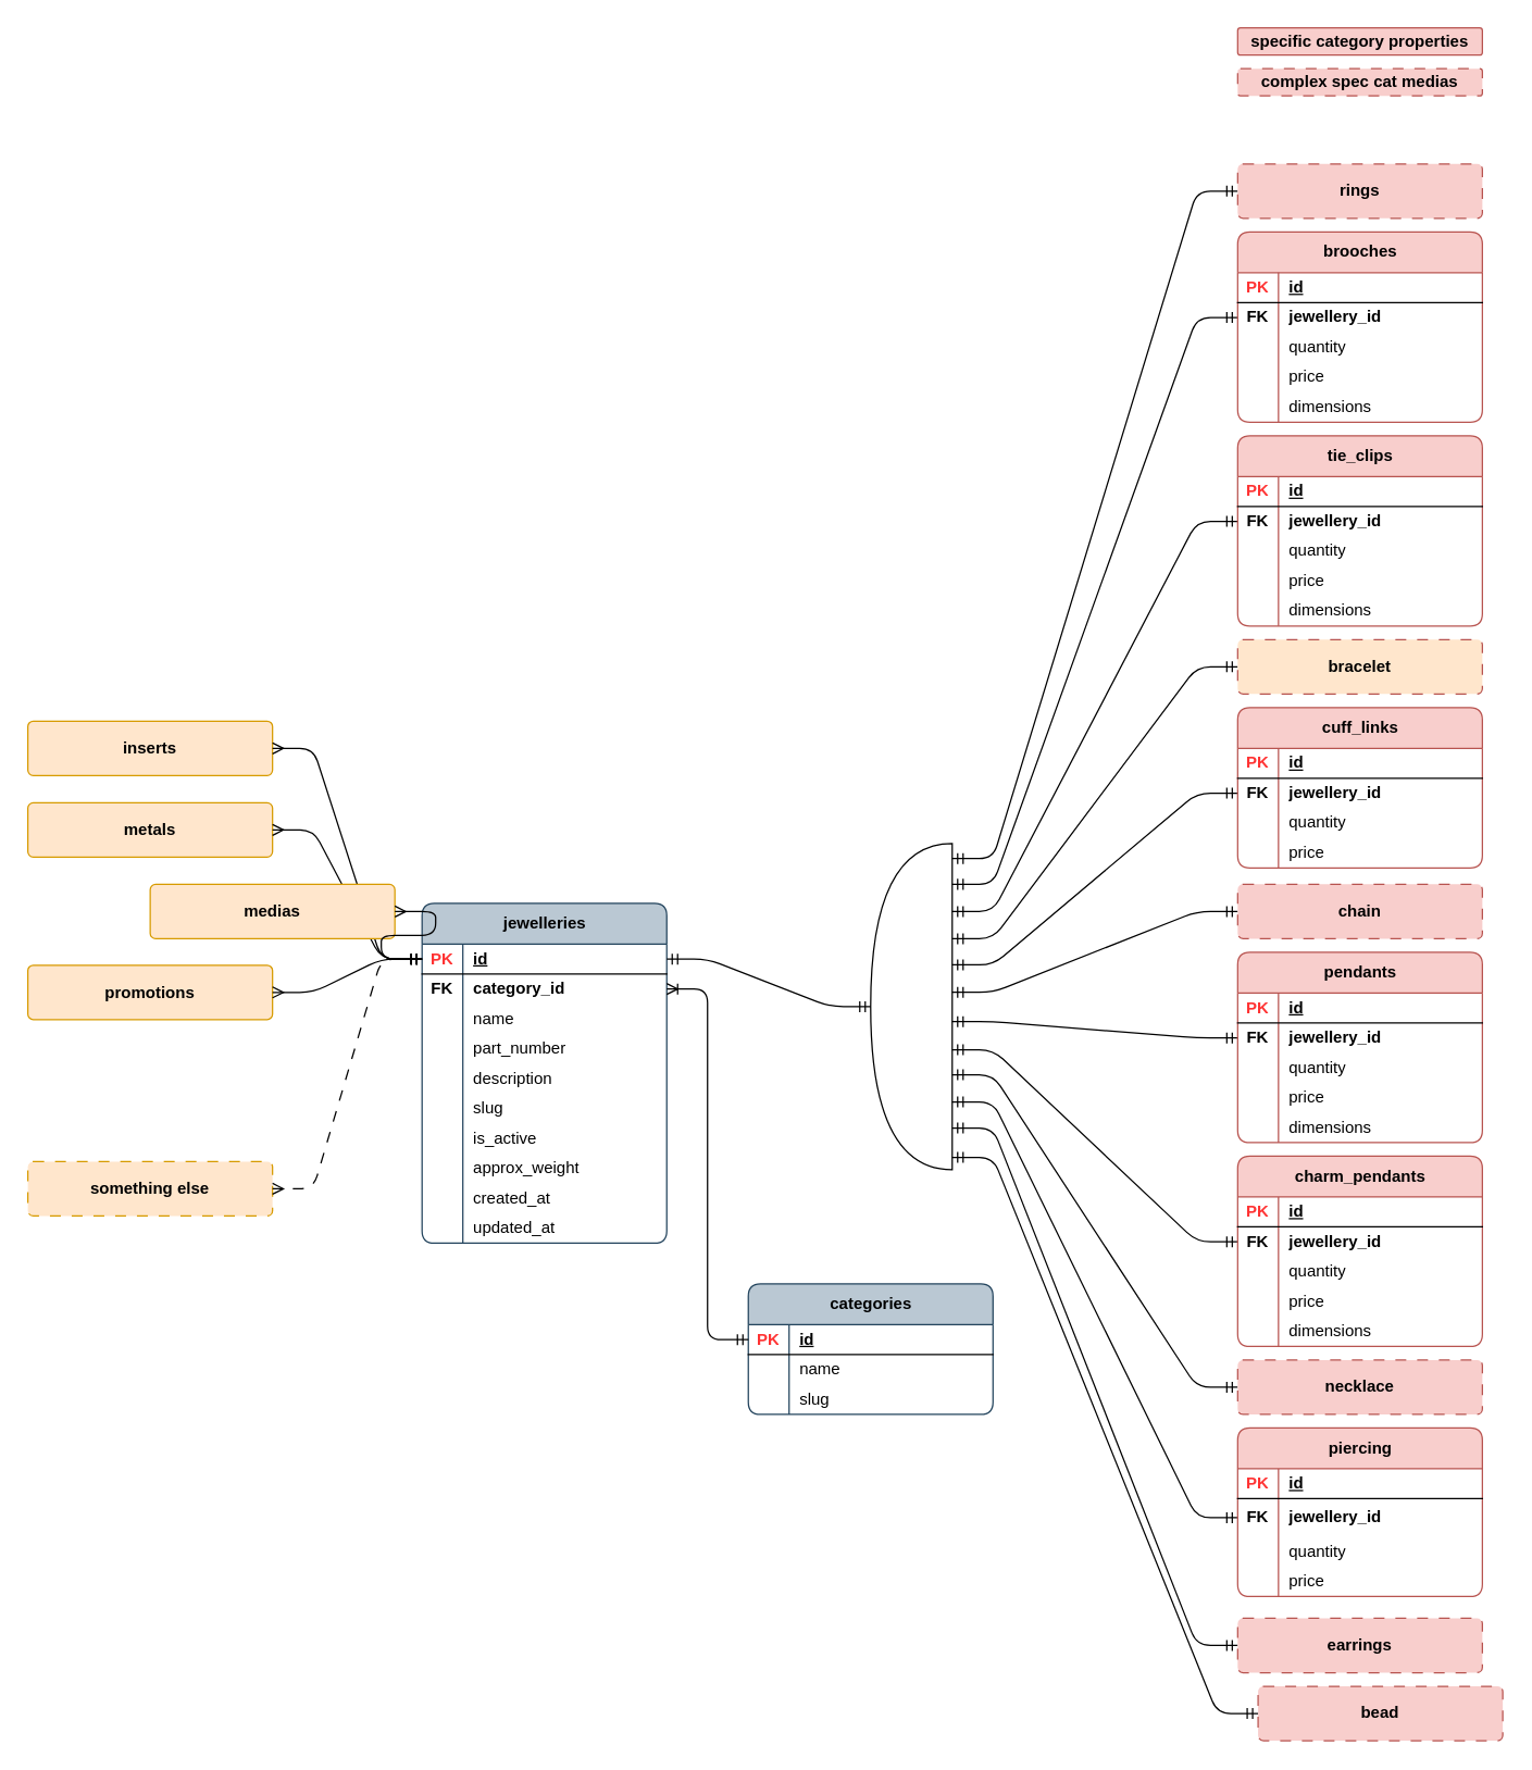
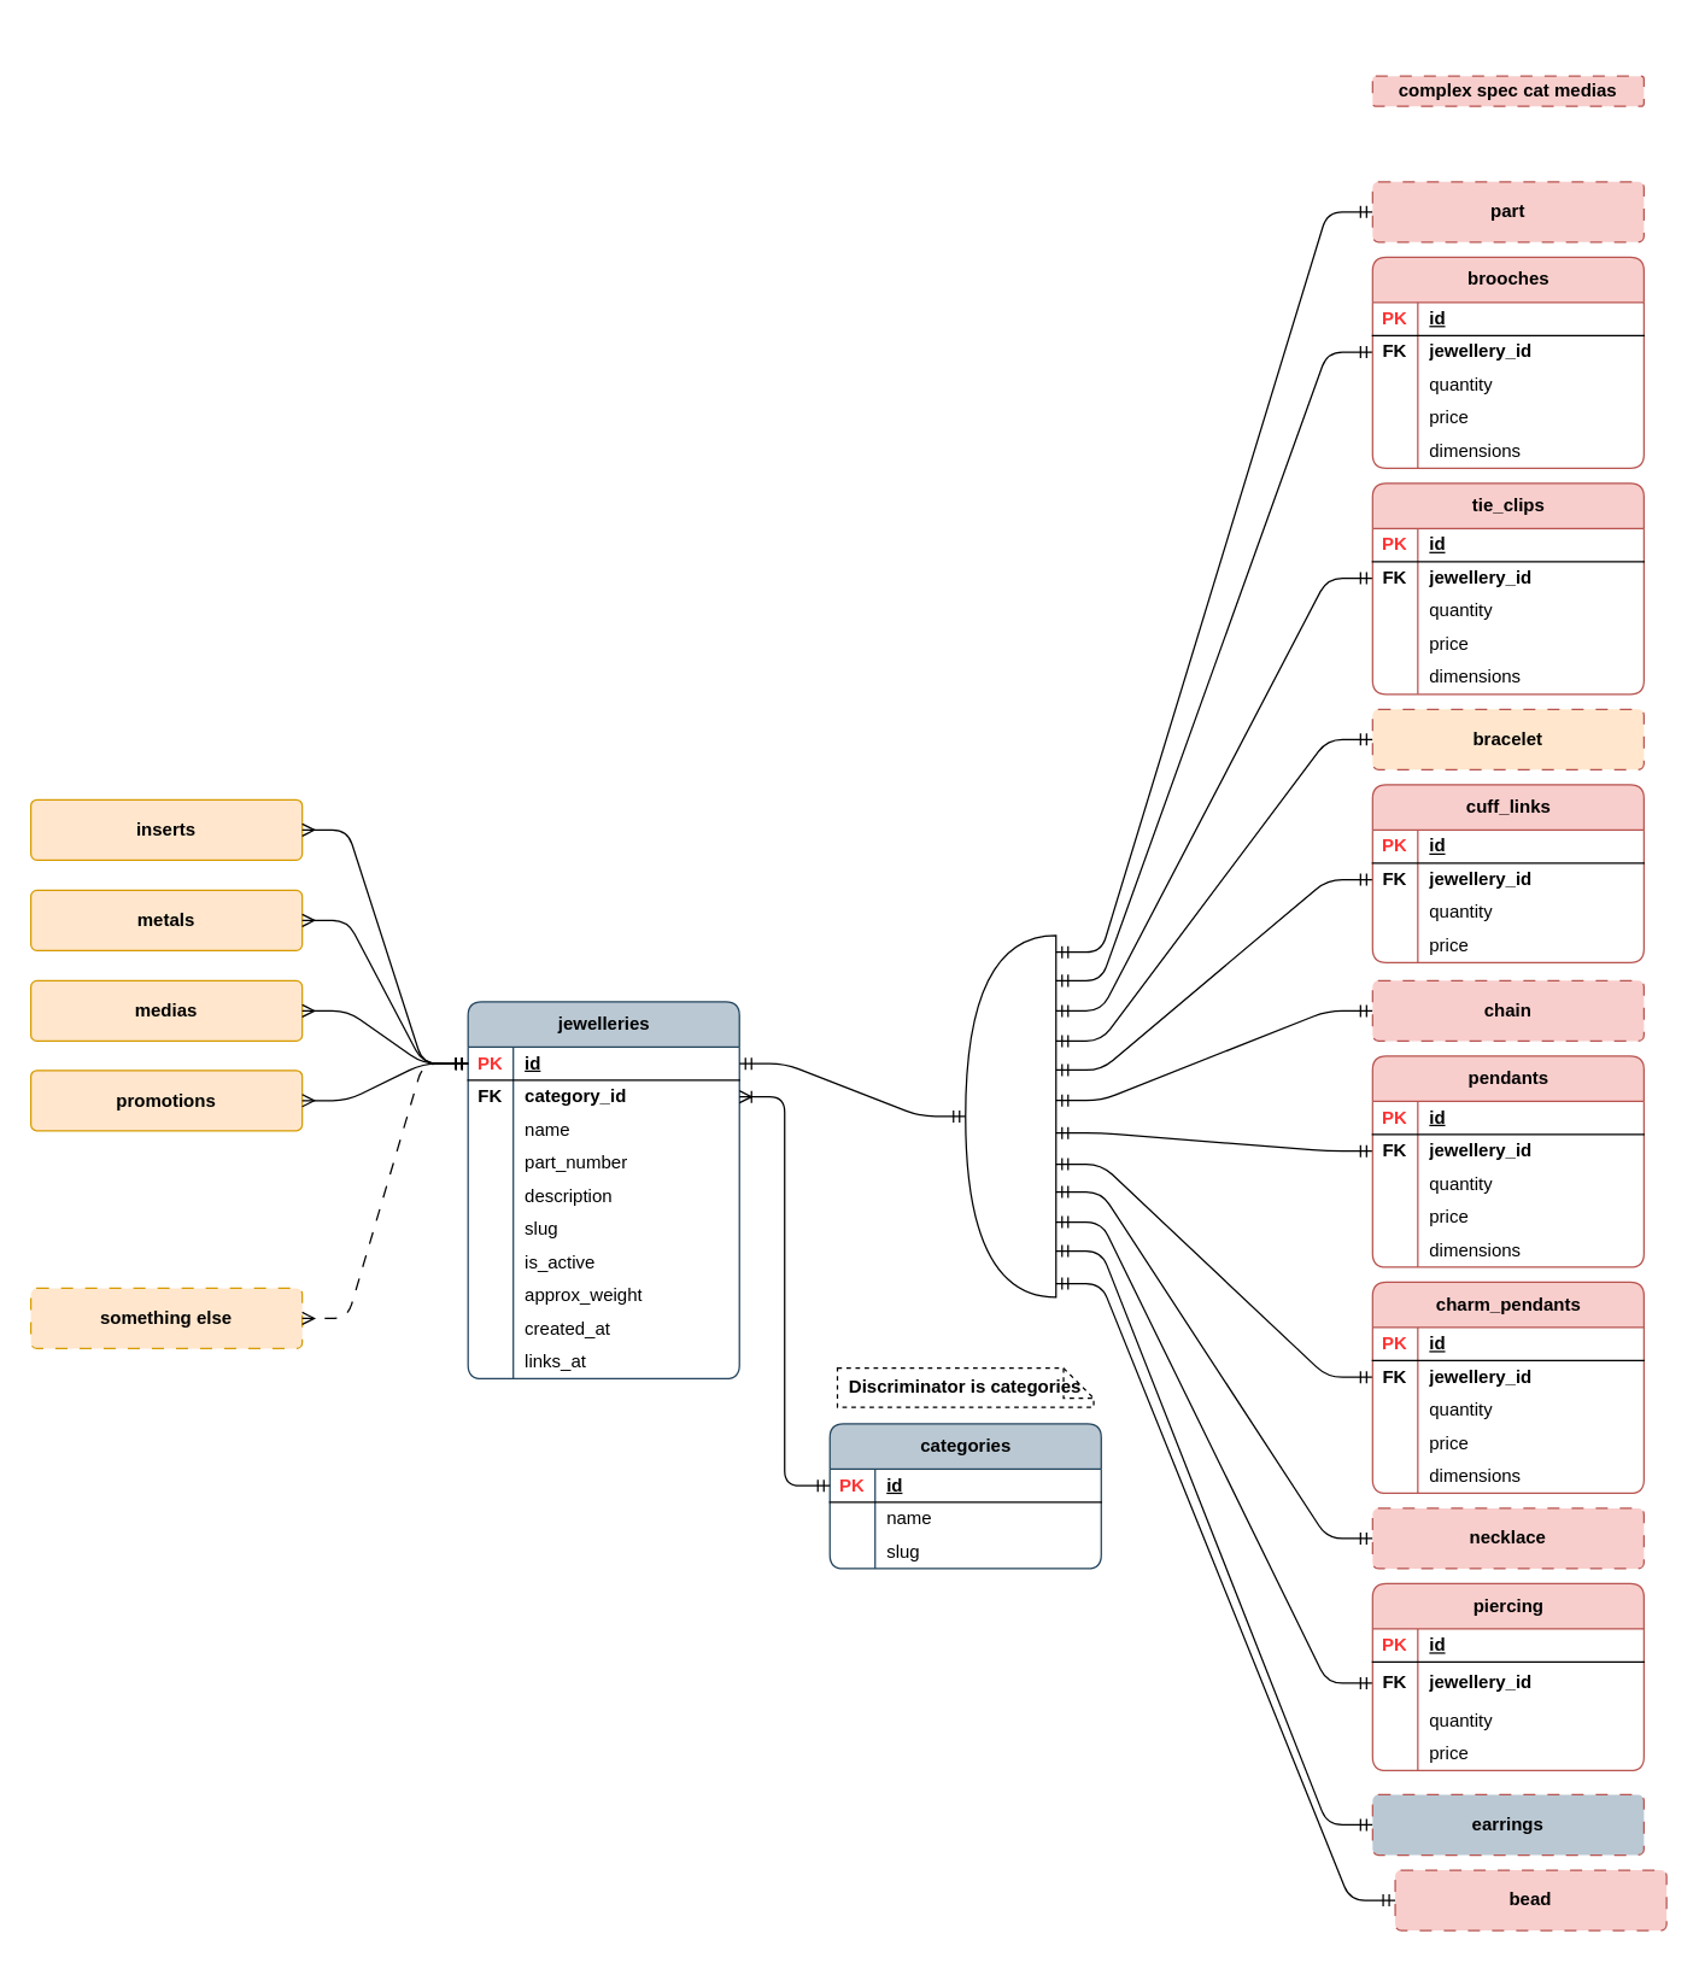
- <mxCell id="165" value="&lt;b&gt;specific category properties&lt;/b&gt;" style="rounded=1;arcSize=10;whiteSpace=wrap;html=1;align=center;fillColor=#f8cecc;strokeColor=#b85450;" parent="1" vertex="1"><mxGeometry x="910" y="20" width="180" height="20" as="geometry" /></mxCell>
- <mxCell id="74" value="&lt;b&gt;rings&lt;/b&gt;" style="rounded=1;arcSize=10;whiteSpace=wrap;html=1;align=center;fillColor=#f8cecc;strokeColor=#b85450;dashed=1;dashPattern=8 8;" parent="1" vertex="1"><mxGeometry x="910" y="120" width="180" height="40" as="geometry" /></mxCell>
+ <mxCell id="74" value="&lt;b&gt;part&lt;/b&gt;" style="rounded=1;arcSize=10;whiteSpace=wrap;html=1;align=center;fillColor=#f8cecc;strokeColor=#b85450;dashed=1;dashPattern=8 8;" parent="1" vertex="1"><mxGeometry x="910" y="120" width="180" height="40" as="geometry" /></mxCell>
- <mxCell id="159" value="&lt;b&gt;medias&lt;/b&gt;" style="rounded=1;arcSize=10;whiteSpace=wrap;html=1;align=center;strokeColor=#d79b00;fillColor=#ffe6cc;" parent="1" vertex="1"><mxGeometry x="110" y="650" width="180" height="40" as="geometry" /></mxCell>
+ <mxCell id="159" value="&lt;b&gt;medias&lt;/b&gt;" style="rounded=1;arcSize=10;whiteSpace=wrap;html=1;align=center;strokeColor=#d79b00;fillColor=#ffe6cc;" parent="1" vertex="1"><mxGeometry x="20" y="650" width="180" height="40" as="geometry" /></mxCell>
- <mxCell id="32" value="updated_at" style="shape=partialRectangle;connectable=0;fillColor=none;top=0;left=0;bottom=0;right=0;align=left;spacingLeft=6;overflow=hidden;whiteSpace=wrap;html=1;rounded=1;" parent="30" vertex="1"><mxGeometry x="30" width="150" height="22" as="geometry"><mxRectangle width="150" height="22" as="alternateBounds" /></mxGeometry></mxCell>
+ <mxCell id="32" value="links_at" style="shape=partialRectangle;connectable=0;fillColor=none;top=0;left=0;bottom=0;right=0;align=left;spacingLeft=6;overflow=hidden;whiteSpace=wrap;html=1;rounded=1;" parent="30" vertex="1"><mxGeometry x="30" width="150" height="22" as="geometry"><mxRectangle width="150" height="22" as="alternateBounds" /></mxGeometry></mxCell>
+ <mxCell id="57" value="&lt;b&gt;Discriminator is categories&lt;/b&gt;" style="shape=note;size=20;whiteSpace=wrap;html=1;dashed=1;" parent="1" vertex="1"><mxGeometry x="555" y="907" width="170" height="26" as="geometry" /></mxCell>
- <mxCell id="154" value="&lt;b&gt;earrings&lt;/b&gt;" style="rounded=1;arcSize=10;whiteSpace=wrap;html=1;align=center;fillColor=#f8cecc;strokeColor=#b85450;dashed=1;dashPattern=8 8;" parent="1" vertex="1"><mxGeometry x="910" y="1190" width="180" height="40" as="geometry" /></mxCell>
+ <mxCell id="154" value="&lt;b&gt;earrings&lt;/b&gt;" style="rounded=1;arcSize=10;whiteSpace=wrap;html=1;align=center;fillColor=#bac8d3;strokeColor=#b85450;dashed=1;dashPattern=8 8;" parent="1" vertex="1"><mxGeometry x="910" y="1190" width="180" height="40" as="geometry" /></mxCell>
